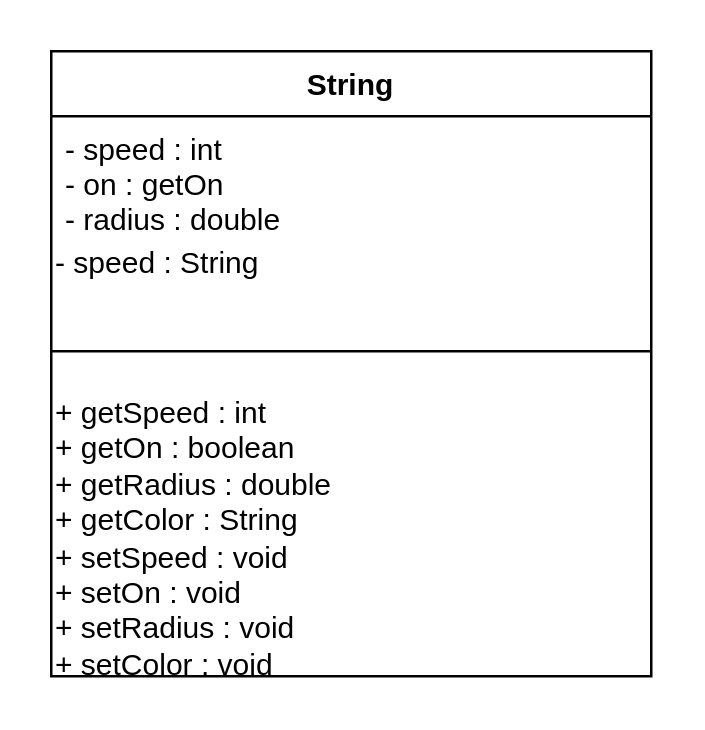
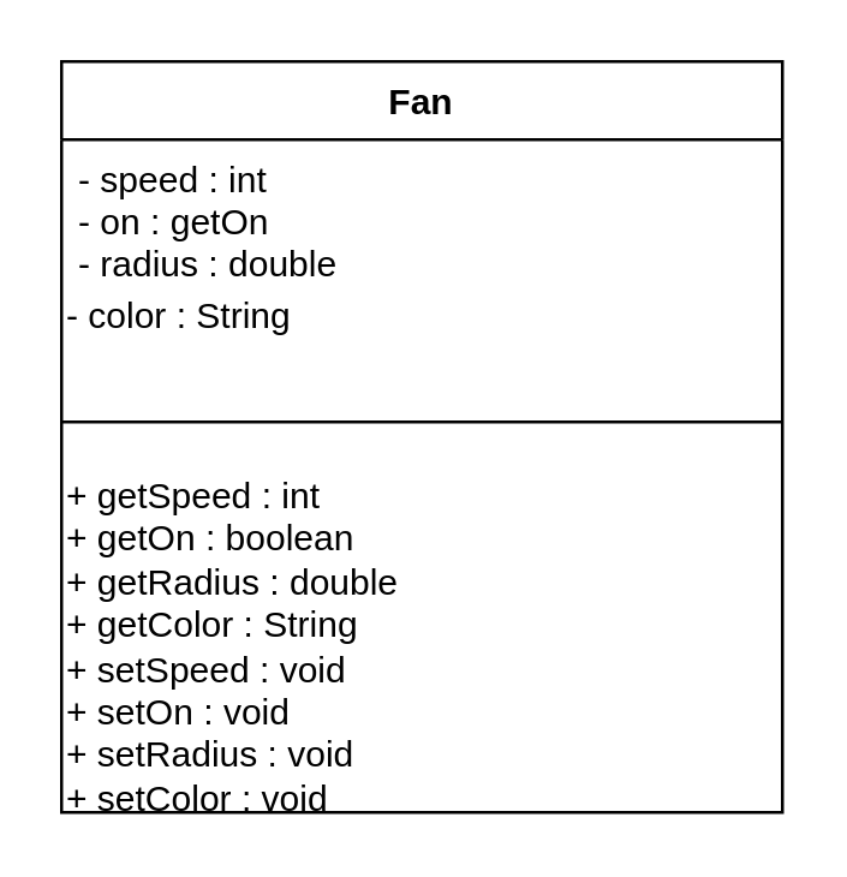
- <mxCell id="2" value="String" style="swimlane;fontStyle=1;align=center;verticalAlign=top;childLayout=stackLayout;horizontal=1;startSize=26;horizontalStack=0;resizeParent=1;resizeParentMax=0;resizeLast=0;collapsible=1;marginBottom=0;" vertex="1" parent="1"><mxGeometry x="20" y="20" width="240" height="250" as="geometry" /></mxCell>
+ <mxCell id="2" value="Fan" style="swimlane;fontStyle=1;align=center;verticalAlign=top;childLayout=stackLayout;horizontal=1;startSize=26;horizontalStack=0;resizeParent=1;resizeParentMax=0;resizeLast=0;collapsible=1;marginBottom=0;" vertex="1" parent="1"><mxGeometry x="20" y="20" width="240" height="250" as="geometry" /></mxCell>
- <mxCell id="4" value="- speed : String" style="text;strokeColor=none;align=left;fillColor=none;html=1;verticalAlign=middle;whiteSpace=wrap;rounded=0;" vertex="1" parent="2"><mxGeometry y="70" width="240" height="30" as="geometry" /></mxCell>
+ <mxCell id="4" value="- color : String" style="text;strokeColor=none;align=left;fillColor=none;html=1;verticalAlign=middle;whiteSpace=wrap;rounded=0;" vertex="1" parent="2"><mxGeometry y="70" width="240" height="30" as="geometry" /></mxCell>
